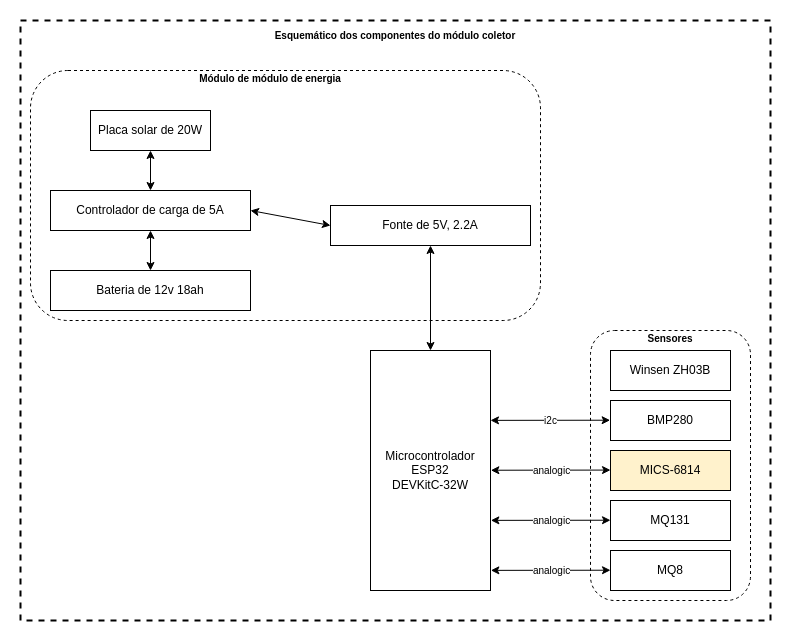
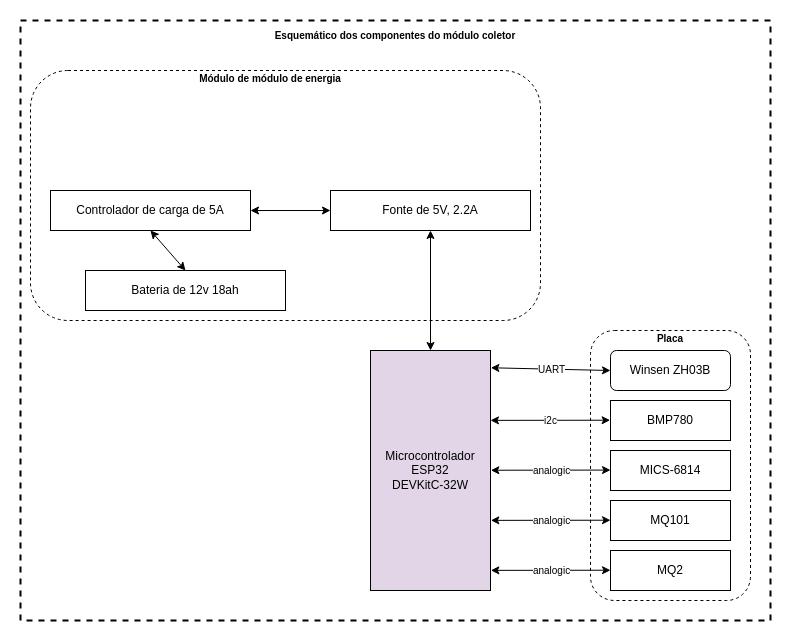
- <mxCell id="2" value="Placa solar de 20W" style="rounded=0;whiteSpace=wrap;html=1;" vertex="1" parent="1"><mxGeometry x="90" y="110" width="120" height="40" as="geometry" /></mxCell>
- <mxCell id="27" value="" style="endArrow=classic;startArrow=classic;html=1;rounded=0;fontSize=10;entryX=0.5;entryY=1;entryDx=0;entryDy=0;exitX=0.5;exitY=0;exitDx=0;exitDy=0;" edge="1" parent="1" source="3" target="2"><mxGeometry width="50" height="50" relative="1" as="geometry"><mxPoint x="140" y="220" as="sourcePoint" /><mxPoint x="190" y="170" as="targetPoint" /></mxGeometry></mxCell>
- <mxCell id="5" value="Fonte de 5V, 2.2A" style="rounded=0;whiteSpace=wrap;html=1;" vertex="1" parent="1"><mxGeometry x="330" y="205" width="200" height="40" as="geometry" /></mxCell>
+ <mxCell id="5" value="Fonte de 5V, 2.2A" style="rounded=0;whiteSpace=wrap;html=1;" vertex="1" parent="1"><mxGeometry x="330" y="190" width="200" height="40" as="geometry" /></mxCell>
- <mxCell id="4" value="Bateria de 12v 18ah" style="rounded=0;whiteSpace=wrap;html=1;" vertex="1" parent="1"><mxGeometry x="50" y="270" width="200" height="40" as="geometry" /></mxCell>
+ <mxCell id="4" value="Bateria de 12v 18ah" style="rounded=0;whiteSpace=wrap;html=1;" vertex="1" parent="1"><mxGeometry x="85" y="270" width="200" height="40" as="geometry" /></mxCell>
- <mxCell id="23" value="&lt;b&gt;Sensores&lt;/b&gt;" style="text;html=1;strokeColor=none;fillColor=none;align=center;verticalAlign=middle;whiteSpace=wrap;rounded=0;dashed=1;fontSize=10;" vertex="1" parent="1"><mxGeometry x="640" y="333" width="60" height="10" as="geometry" /></mxCell>
+ <mxCell id="23" value="&lt;b&gt;Placa&lt;/b&gt;" style="text;html=1;strokeColor=none;fillColor=none;align=center;verticalAlign=middle;whiteSpace=wrap;rounded=0;dashed=1;fontSize=10;" vertex="1" parent="1"><mxGeometry x="640" y="333" width="60" height="10" as="geometry" /></mxCell>
+ <mxCell id="12" value="" style="endArrow=classic;startArrow=classic;html=1;rounded=0;fontSize=10;entryX=0;entryY=0.5;entryDx=0;entryDy=0;exitX=1.003;exitY=0.072;exitDx=0;exitDy=0;exitPerimeter=0;" edge="1" parent="1" source="6" target="7"><mxGeometry width="50" height="50" relative="1" as="geometry"><mxPoint x="530" y="410" as="sourcePoint" /><mxPoint x="580" y="360" as="targetPoint" /></mxGeometry></mxCell>
+ <mxCell id="13" value="UART" style="edgeLabel;html=1;align=center;verticalAlign=middle;resizable=0;points=[];fontSize=10;" vertex="1" connectable="0" parent="12"><mxGeometry x="-0.35" y="1" relative="1" as="geometry"><mxPoint x="21" y="1" as="offset" /></mxGeometry></mxCell>
- <mxCell id="7" value="Winsen ZH03B" style="rounded=0;whiteSpace=wrap;html=1;" vertex="1" parent="1"><mxGeometry x="610" y="350" width="120" height="40" as="geometry" /></mxCell>
+ <mxCell id="7" value="Winsen ZH03B" style="whiteSpace=wrap;html=1;rounded=1;" vertex="1" parent="1"><mxGeometry x="610" y="350" width="120" height="40" as="geometry" /></mxCell>
- <mxCell id="8" value="BMP280" style="rounded=0;whiteSpace=wrap;html=1;" vertex="1" parent="1"><mxGeometry x="610" y="400" width="120" height="40" as="geometry" /></mxCell>
+ <mxCell id="8" value="BMP780" style="rounded=0;whiteSpace=wrap;html=1;" vertex="1" parent="1"><mxGeometry x="610" y="400" width="120" height="40" as="geometry" /></mxCell>
- <mxCell id="6" value="Microcontrolador&lt;br&gt;ESP32&lt;br&gt;DEVKitC-32W" style="rounded=0;whiteSpace=wrap;html=1;" vertex="1" parent="1"><mxGeometry x="370" y="350" width="120" height="240" as="geometry" /></mxCell>
+ <mxCell id="6" value="Microcontrolador&lt;br&gt;ESP32&lt;br&gt;DEVKitC-32W" style="rounded=0;whiteSpace=wrap;html=1;fillColor=#e1d5e7;" vertex="1" parent="1"><mxGeometry x="370" y="350" width="120" height="240" as="geometry" /></mxCell>
- <mxCell id="9" value="MICS-6814" style="rounded=0;whiteSpace=wrap;html=1;fillColor=#fff2cc;" vertex="1" parent="1"><mxGeometry x="610" y="450" width="120" height="40" as="geometry" /></mxCell>
+ <mxCell id="9" value="MICS-6814" style="rounded=0;whiteSpace=wrap;html=1;" vertex="1" parent="1"><mxGeometry x="610" y="450" width="120" height="40" as="geometry" /></mxCell>
- <mxCell id="10" value="MQ131" style="rounded=0;whiteSpace=wrap;html=1;" vertex="1" parent="1"><mxGeometry x="610" y="500" width="120" height="40" as="geometry" /></mxCell>
+ <mxCell id="10" value="MQ101" style="rounded=0;whiteSpace=wrap;html=1;" vertex="1" parent="1"><mxGeometry x="610" y="500" width="120" height="40" as="geometry" /></mxCell>
- <mxCell id="11" value="MQ8" style="rounded=0;whiteSpace=wrap;html=1;" vertex="1" parent="1"><mxGeometry x="610" y="550" width="120" height="40" as="geometry" /></mxCell>
+ <mxCell id="11" value="MQ2" style="rounded=0;whiteSpace=wrap;html=1;" vertex="1" parent="1"><mxGeometry x="610" y="550" width="120" height="40" as="geometry" /></mxCell>
